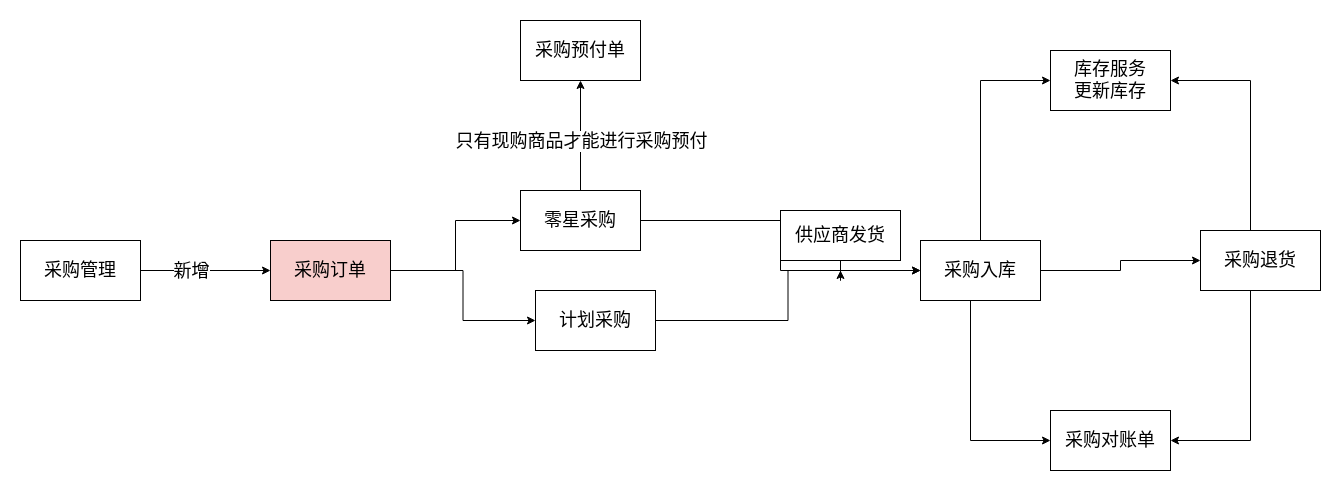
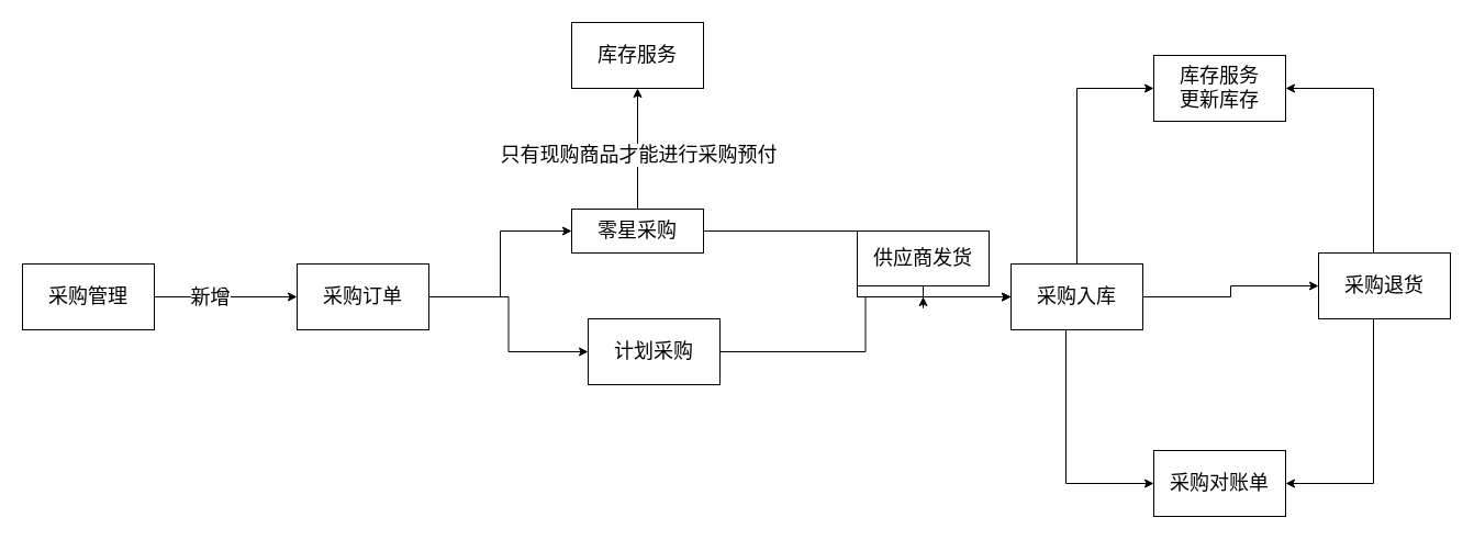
- <mxCell id="23" value="采购预付单" style="whiteSpace=wrap;html=1;fontSize=18;rounded=0;" vertex="1" parent="1"><mxGeometry x="520" width="120" height="60" as="geometry" y="20" /></mxCell>
+ <mxCell id="23" value="库存服务" style="whiteSpace=wrap;html=1;fontSize=18;rounded=0;" vertex="1" parent="1"><mxGeometry x="520" width="120" height="60" as="geometry" y="20" /></mxCell>
- <mxCell id="13" value="零星采购" style="whiteSpace=wrap;html=1;rounded=0;fontSize=18;" vertex="1" parent="1"><mxGeometry x="520" y="190" width="120" height="60" as="geometry" /></mxCell>
+ <mxCell id="13" value="零星采购" style="whiteSpace=wrap;html=1;rounded=0;fontSize=18;" vertex="1" parent="1"><mxGeometry x="520" y="190" width="120" height="40" as="geometry" /></mxCell>
- <mxCell id="7" value="采购订单" style="rounded=0;whiteSpace=wrap;html=1;fontSize=18;fillColor=#f8cecc;" vertex="1" parent="1"><mxGeometry x="270" y="240" width="120" height="60" as="geometry" /></mxCell>
+ <mxCell id="7" value="采购订单" style="rounded=0;whiteSpace=wrap;html=1;fontSize=18;" vertex="1" parent="1"><mxGeometry x="270" y="240" width="120" height="60" as="geometry" /></mxCell>
